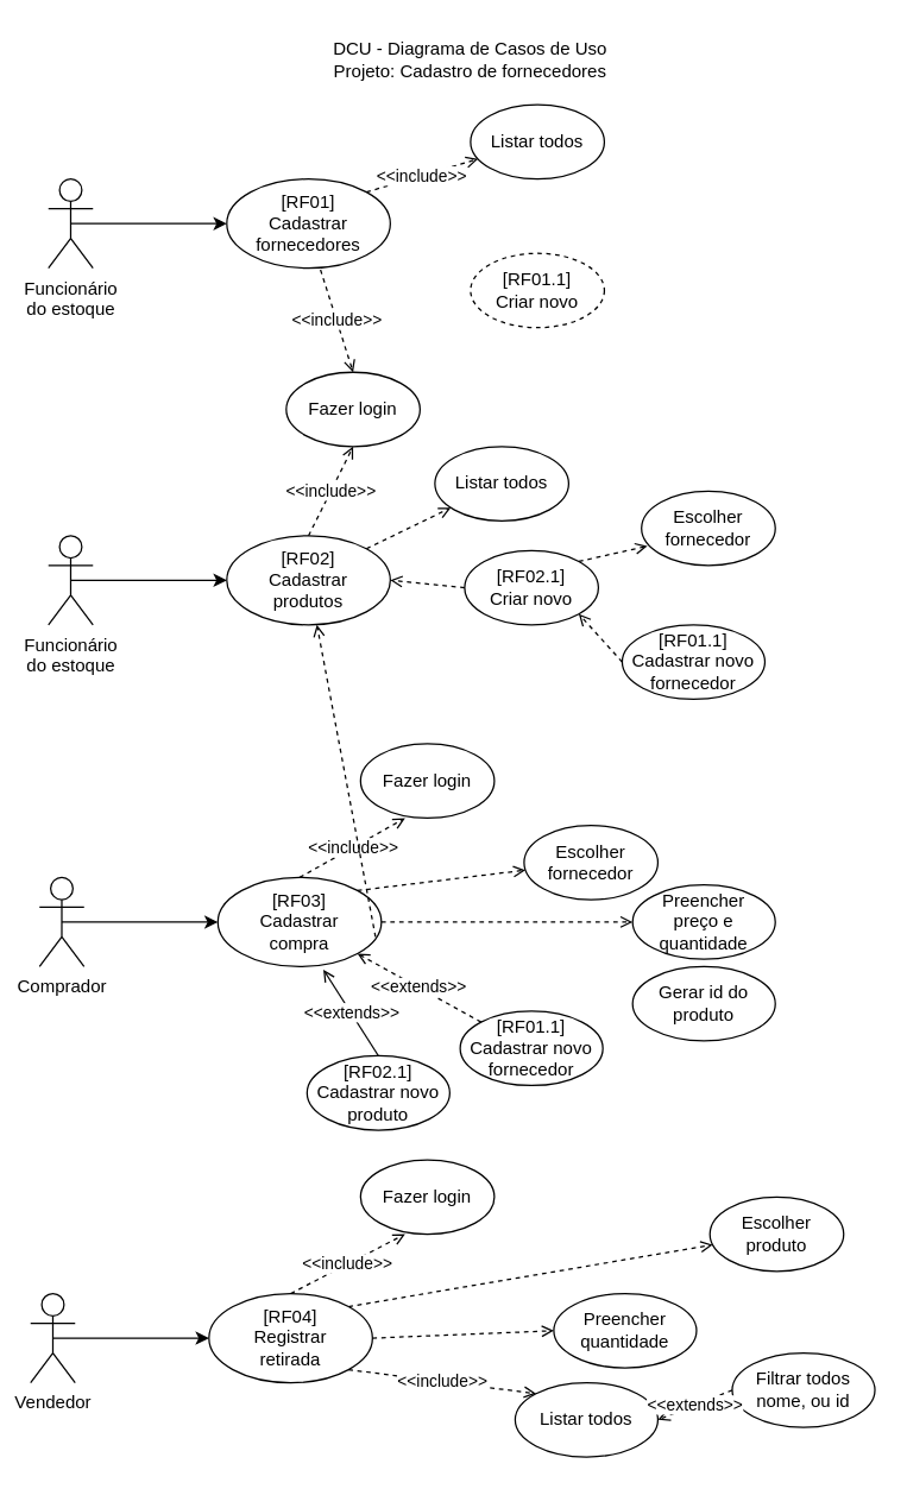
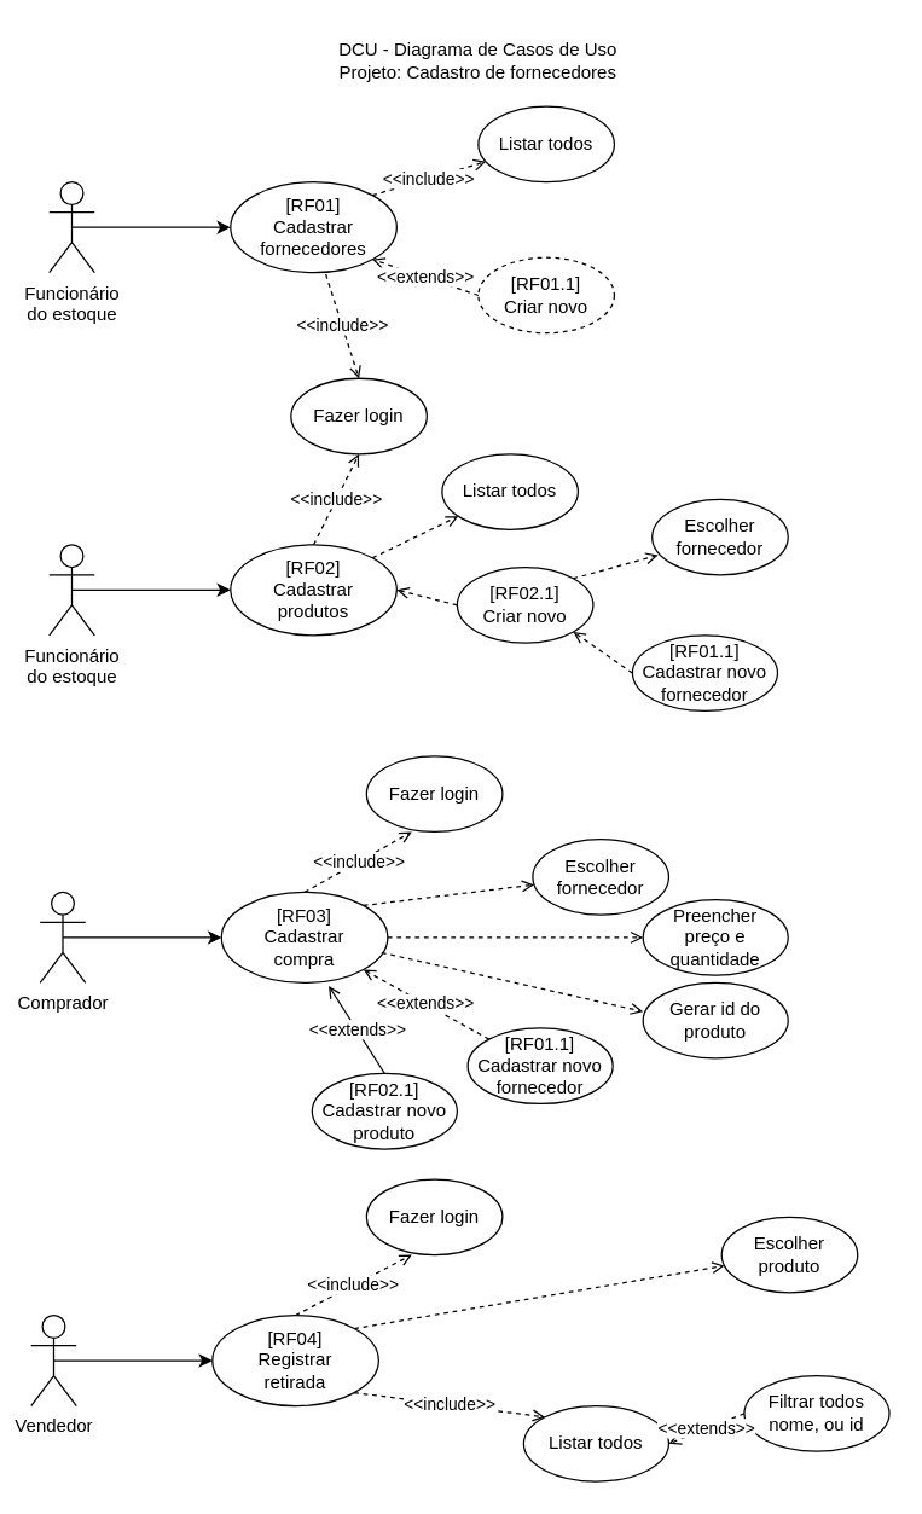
+ <mxCell id="9" value="&amp;lt;&amp;lt;extends&amp;gt;&amp;gt;" style="rounded=0;orthogonalLoop=1;jettySize=auto;html=1;exitX=0;exitY=0.5;exitDx=0;exitDy=0;dashed=1;endArrow=open;endFill=0;entryX=1;entryY=1;entryDx=0;entryDy=0;" parent="1" source="8" target="6" edge="1"><mxGeometry relative="1" as="geometry"><mxPoint x="281" y="150" as="sourcePoint" /><mxPoint x="333" y="106" as="targetPoint" /></mxGeometry></mxCell>
- <mxCell id="15" value="[RF02.1]&lt;br&gt;Criar novo" style="ellipse;whiteSpace=wrap;html=1;" parent="1" vertex="1"><mxGeometry x="312" y="370" width="90" height="50" as="geometry" /></mxCell>
+ <mxCell id="15" value="[RF02.1]&lt;br&gt;Criar novo" style="ellipse;whiteSpace=wrap;html=1;" parent="1" vertex="1"><mxGeometry x="302" y="375" width="90" height="50" as="geometry" /></mxCell>
- <mxCell id="51" style="rounded=0;orthogonalLoop=1;jettySize=auto;html=1;exitX=0.964;exitY=0.667;exitDx=0;exitDy=0;dashed=1;endArrow=open;endFill=0;exitPerimeter=0;" parent="1" source="23" target="13" edge="1"><mxGeometry relative="1" as="geometry"><mxPoint x="266" y="630" as="sourcePoint" /><mxPoint x="435" y="630" as="targetPoint" /></mxGeometry></mxCell>
+ <mxCell id="51" style="rounded=0;orthogonalLoop=1;jettySize=auto;html=1;exitX=0.964;exitY=0.667;exitDx=0;exitDy=0;dashed=1;endArrow=open;endFill=0;entryX=0;entryY=0.38;entryDx=0;entryDy=0;entryPerimeter=0;exitPerimeter=0;" parent="1" source="23" target="50" edge="1"><mxGeometry relative="1" as="geometry"><mxPoint x="266" y="630" as="sourcePoint" /><mxPoint x="435" y="630" as="targetPoint" /></mxGeometry></mxCell>
- <mxCell id="48" value="Preencher&lt;br&gt;quantidade" style="ellipse;whiteSpace=wrap;html=1;" parent="1" vertex="1"><mxGeometry x="372" y="870" width="96" height="50" as="geometry" /></mxCell>
- <mxCell id="49" style="rounded=0;orthogonalLoop=1;jettySize=auto;html=1;exitX=1;exitY=0.5;exitDx=0;exitDy=0;dashed=1;endArrow=open;endFill=0;entryX=0;entryY=0.5;entryDx=0;entryDy=0;" parent="1" source="40" target="48" edge="1"><mxGeometry relative="1" as="geometry"><mxPoint x="244" y="889" as="sourcePoint" /><mxPoint x="357" y="875" as="targetPoint" /></mxGeometry></mxCell>
